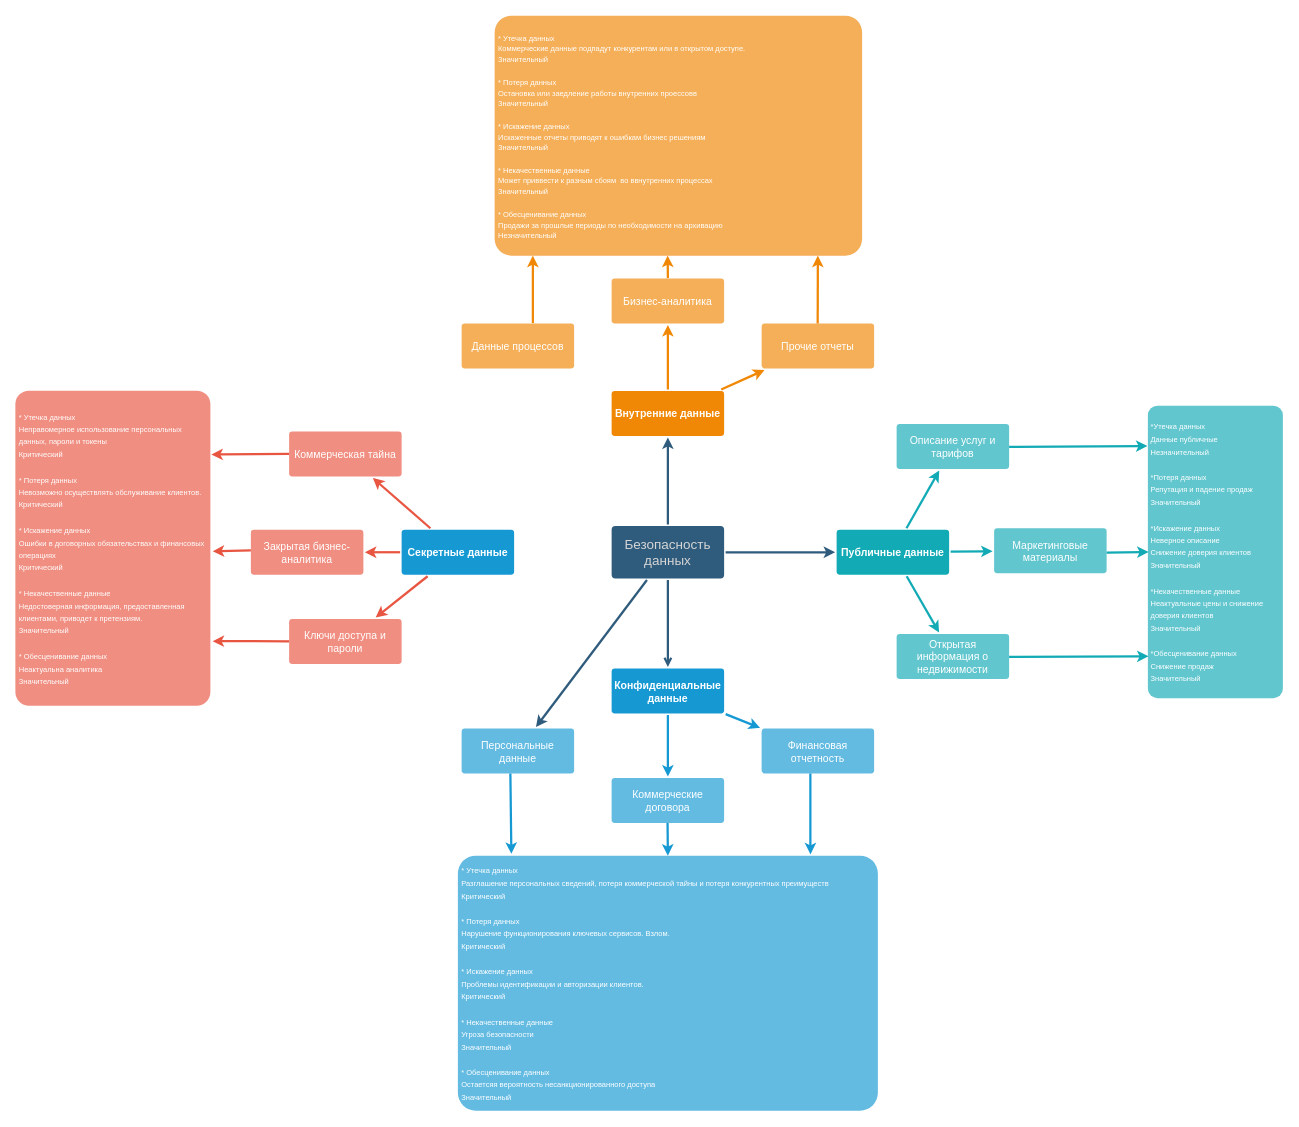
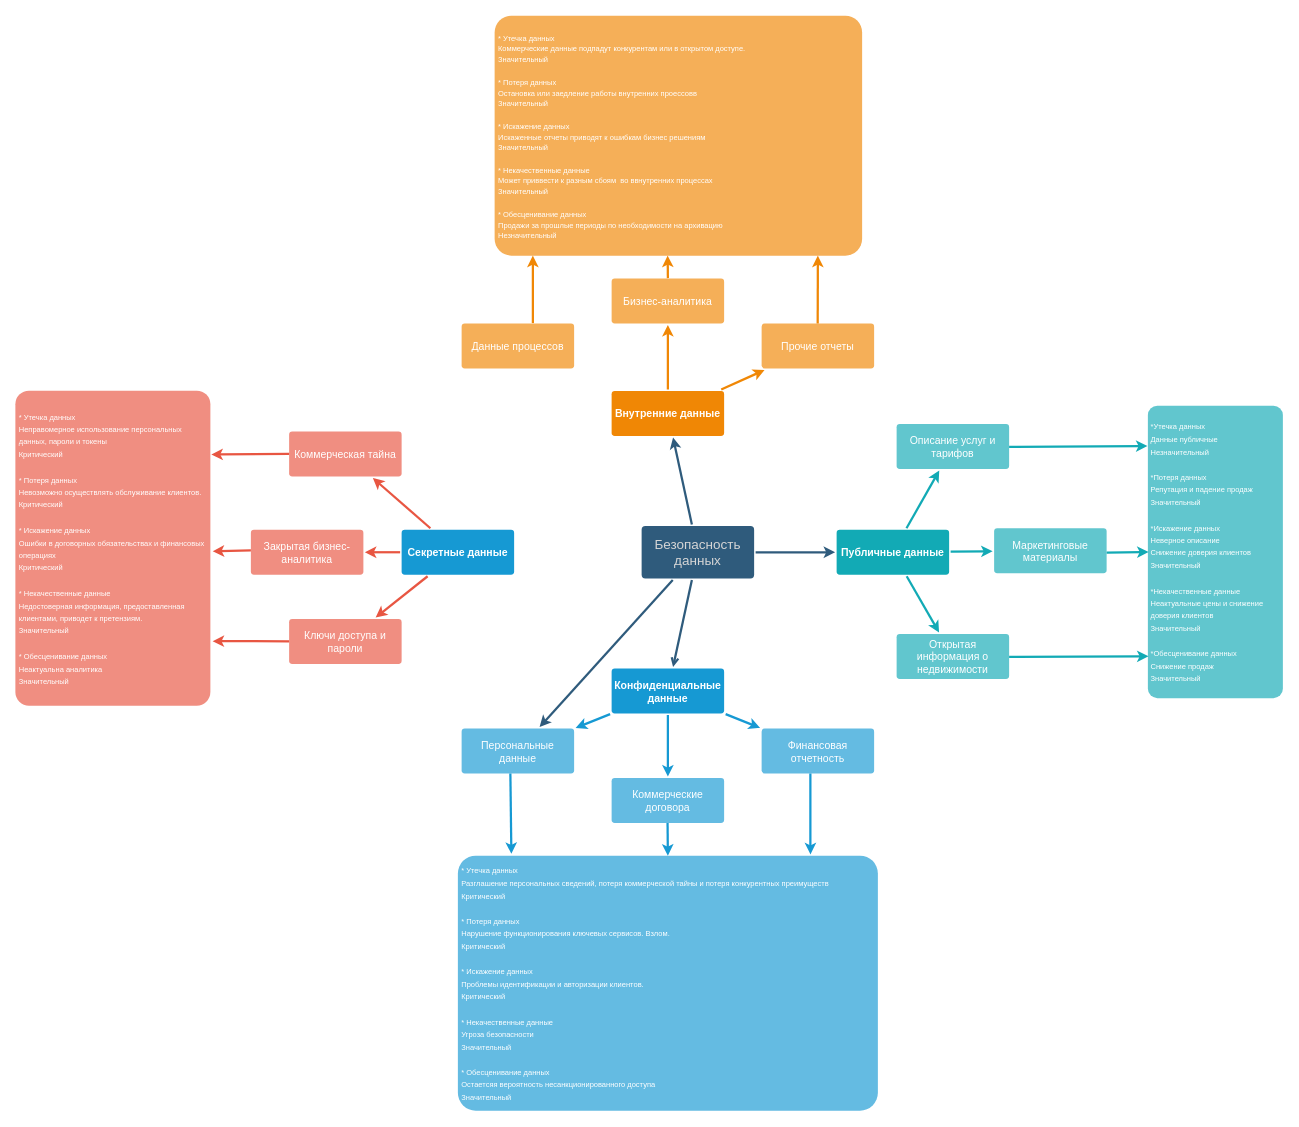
- <mxCell id="6" value="&lt;div style=&quot;&quot;&gt;&lt;span style=&quot;background-color: initial; font-size: 18px; font-weight: 400; white-space-collapse: preserve;&quot;&gt;&lt;font face=&quot;YS Text, sans-serif&quot; color=&quot;#d6d6d6&quot;&gt;Безопасность данных&lt;/font&gt;&lt;/span&gt;&lt;/div&gt;" style="rounded=1;whiteSpace=wrap;html=1;shadow=0;labelBackgroundColor=none;strokeColor=none;strokeWidth=3;fillColor=#2F5B7C;fontFamily=Helvetica;fontSize=16;fontColor=#FFFFFF;align=center;fontStyle=1;spacing=5;arcSize=7;perimeterSpacing=2;" parent="1" vertex="1"><mxGeometry x="815" y="700.5" width="150" height="70" as="geometry" /></mxCell>
+ <mxCell id="6" value="&lt;div style=&quot;&quot;&gt;&lt;span style=&quot;background-color: initial; font-size: 18px; font-weight: 400; white-space-collapse: preserve;&quot;&gt;&lt;font face=&quot;YS Text, sans-serif&quot; color=&quot;#d6d6d6&quot;&gt;Безопасность данных&lt;/font&gt;&lt;/span&gt;&lt;/div&gt;" style="rounded=1;whiteSpace=wrap;html=1;shadow=0;labelBackgroundColor=none;strokeColor=none;strokeWidth=3;fillColor=#2F5B7C;fontFamily=Helvetica;fontSize=16;fontColor=#FFFFFF;align=center;fontStyle=1;spacing=5;arcSize=7;perimeterSpacing=2;" parent="1" vertex="1"><mxGeometry x="855" y="700.5" width="150" height="70" as="geometry" /></mxCell>
+ <mxCell id="14" value="" style="edgeStyle=none;rounded=0;jumpStyle=none;html=1;shadow=0;labelBackgroundColor=none;startArrow=none;startFill=0;endArrow=classic;endFill=1;jettySize=auto;orthogonalLoop=1;strokeColor=#1699D3;strokeWidth=3;fontFamily=Helvetica;fontSize=14;fontColor=#FFFFFF;spacing=5;" parent="1" source="17" target="20" edge="1"><mxGeometry relative="1" as="geometry" /></mxCell>
